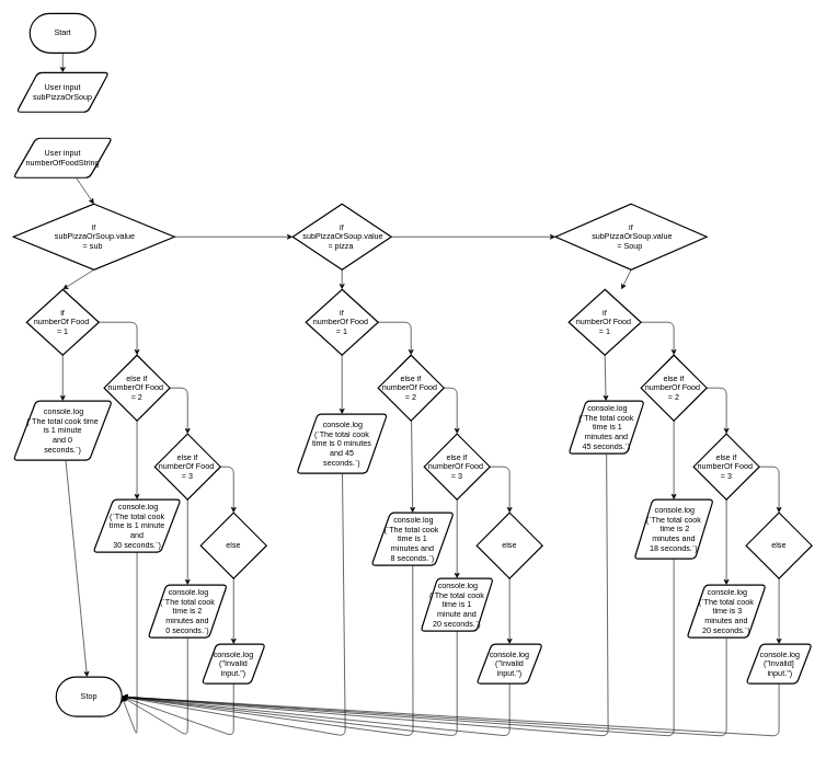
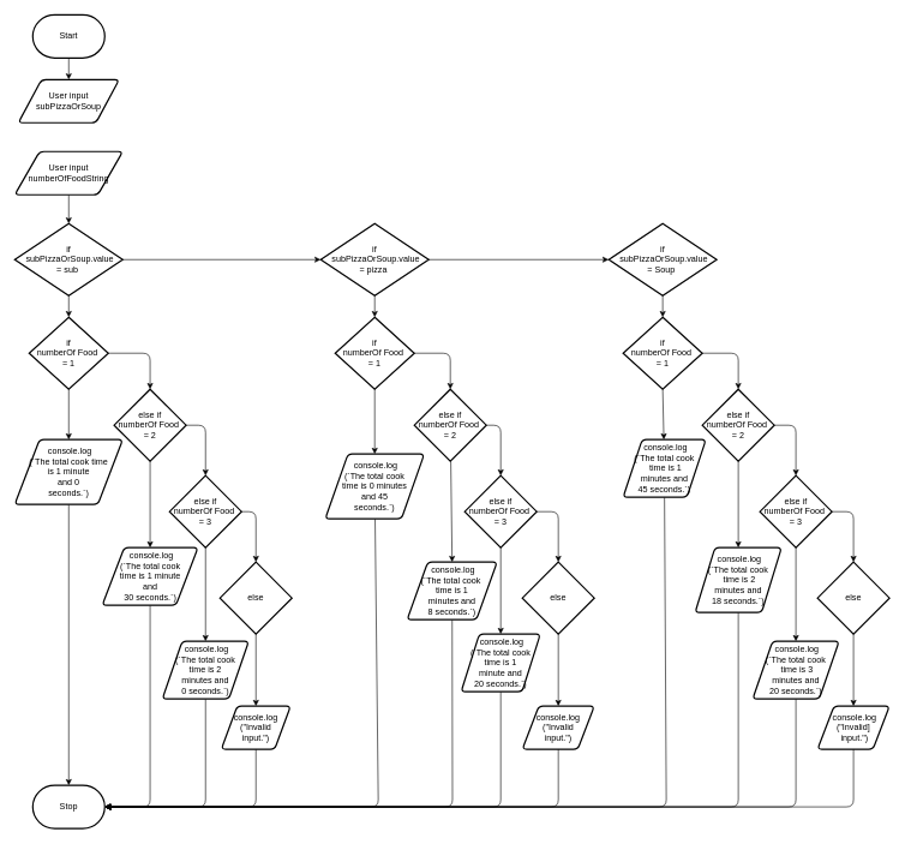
- <mxCell id="9" value="if&lt;br&gt;&amp;nbsp;subPizzaOrSoup.value &lt;br&gt;= sub&amp;nbsp;" style="strokeWidth=2;html=1;shape=mxgraph.flowchart.decision;whiteSpace=wrap;" parent="1" vertex="1"><mxGeometry x="20" y="310" width="245" height="100" as="geometry" /></mxCell>
+ <mxCell id="9" value="if&lt;br&gt;&amp;nbsp;subPizzaOrSoup.value &lt;br&gt;= sub&amp;nbsp;" style="strokeWidth=2;html=1;shape=mxgraph.flowchart.decision;whiteSpace=wrap;" parent="1" vertex="1"><mxGeometry x="20" y="310" width="150" height="100" as="geometry" /></mxCell>
- <mxCell id="14" value="if&lt;br&gt;&amp;nbsp;subPizzaOrSoup.value &lt;br&gt;= Soup&amp;nbsp;" style="strokeWidth=2;html=1;shape=mxgraph.flowchart.decision;whiteSpace=wrap;" parent="1" vertex="1"><mxGeometry x="845" y="310" width="230" height="100" as="geometry" /></mxCell>
+ <mxCell id="14" value="if&lt;br&gt;&amp;nbsp;subPizzaOrSoup.value &lt;br&gt;= Soup&amp;nbsp;" style="strokeWidth=2;html=1;shape=mxgraph.flowchart.decision;whiteSpace=wrap;" parent="1" vertex="1"><mxGeometry x="845" y="310" width="150" height="100" as="geometry" /></mxCell>
- <mxCell id="72" value="Stop" style="strokeWidth=2;html=1;shape=mxgraph.flowchart.terminator;whiteSpace=wrap;" vertex="1" parent="1"><mxGeometry x="85" y="1030" width="100" height="60" as="geometry" /></mxCell>
+ <mxCell id="72" value="Stop" style="strokeWidth=2;html=1;shape=mxgraph.flowchart.terminator;whiteSpace=wrap;" vertex="1" parent="1"><mxGeometry x="45" y="1090" width="100" height="60" as="geometry" /></mxCell>
